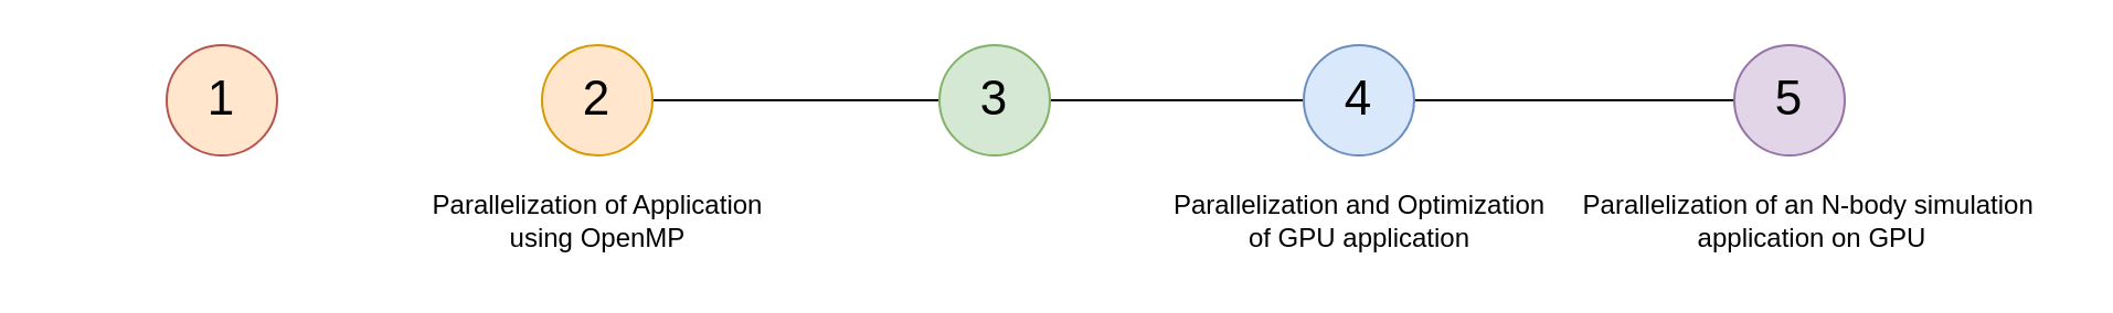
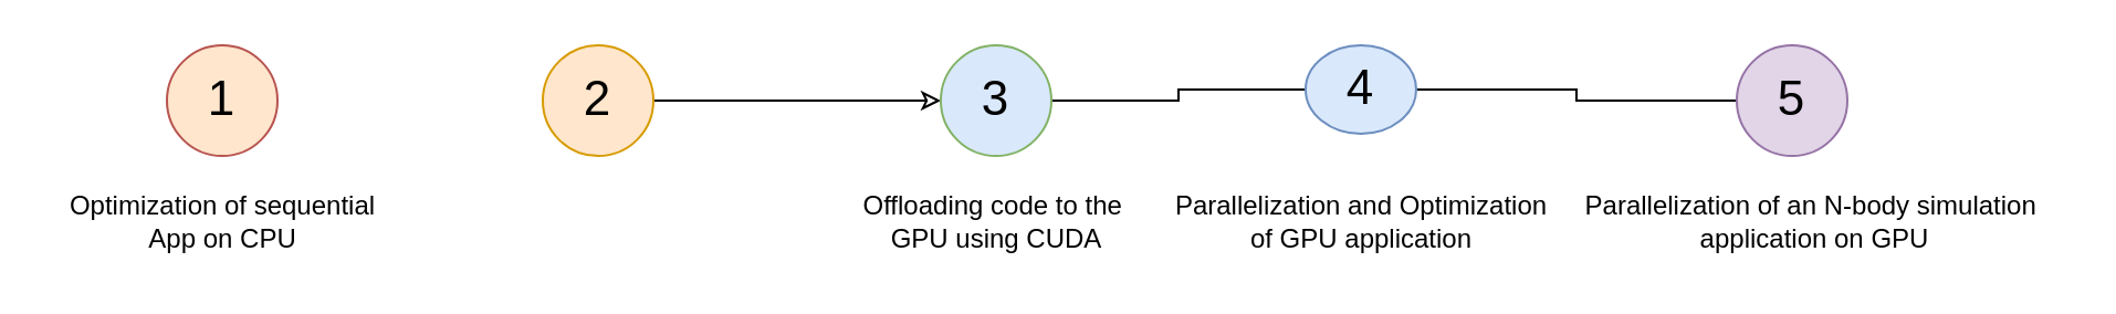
- <mxCell id="3" style="edgeStyle=orthogonalEdgeStyle;rounded=0;orthogonalLoop=1;jettySize=auto;html=1;exitX=1;exitY=0.5;exitDx=0;exitDy=0;entryX=0;entryY=0.5;entryDx=0;entryDy=0;endArrow=none;endFill=0;" edge="1" parent="1" source="4" target="6"><mxGeometry relative="1" as="geometry" /></mxCell>
+ <mxCell id="3" style="edgeStyle=orthogonalEdgeStyle;rounded=0;orthogonalLoop=1;jettySize=auto;html=1;exitX=1;exitY=0.5;exitDx=0;exitDy=0;entryX=0;entryY=0.5;entryDx=0;entryDy=0;endArrow=classic;endFill=0;" edge="1" parent="1" source="4" target="6"><mxGeometry relative="1" as="geometry" /></mxCell>
- <mxCell id="6" value="&lt;font style=&quot;font-size: 22px;&quot;&gt;3&lt;/font&gt;" style="ellipse;whiteSpace=wrap;html=1;aspect=fixed;fillColor=#d5e8d4;strokeColor=#82b366;" vertex="1" parent="1"><mxGeometry x="425" y="20" width="50" height="50" as="geometry" /></mxCell>
+ <mxCell id="6" value="&lt;font style=&quot;font-size: 22px;&quot;&gt;3&lt;/font&gt;" style="ellipse;whiteSpace=wrap;html=1;aspect=fixed;fillColor=#dae8fc;strokeColor=#82b366;" vertex="1" parent="1"><mxGeometry x="425" y="20" width="50" height="50" as="geometry" /></mxCell>
- <mxCell id="8" value="&lt;font style=&quot;font-size: 22px;&quot;&gt;4&lt;/font&gt;" style="ellipse;whiteSpace=wrap;html=1;aspect=fixed;fillColor=#dae8fc;strokeColor=#6c8ebf;" vertex="1" parent="1"><mxGeometry x="590" y="20" width="50" height="50" as="geometry" /></mxCell>
+ <mxCell id="8" value="&lt;font style=&quot;font-size: 22px;&quot;&gt;4&lt;/font&gt;" style="ellipse;whiteSpace=wrap;html=1;aspect=fixed;fillColor=#dae8fc;strokeColor=#6c8ebf;" vertex="1" parent="1"><mxGeometry x="590" y="20" width="50" height="40" as="geometry" /></mxCell>
+ <mxCell id="10" value="Optimization of sequential&lt;div&gt;App on CPU&lt;/div&gt;" style="text;html=1;align=center;verticalAlign=middle;resizable=0;points=[];autosize=1;strokeColor=none;fillColor=none;" vertex="1" parent="1"><mxGeometry x="20" y="80" width="160" height="40" as="geometry" /></mxCell>
- <mxCell id="11" value="Parallelization of Application&lt;div&gt;using OpenMP&lt;/div&gt;" style="text;html=1;align=center;verticalAlign=middle;resizable=0;points=[];autosize=1;strokeColor=none;fillColor=none;" vertex="1" parent="1"><mxGeometry x="185" y="80" width="170" height="40" as="geometry" /></mxCell>
+ <mxCell id="12" value="Offloading code to the&amp;nbsp;&lt;div&gt;GPU using CUDA&lt;/div&gt;" style="text;html=1;align=center;verticalAlign=middle;resizable=0;points=[];autosize=1;strokeColor=none;fillColor=none;" vertex="1" parent="1"><mxGeometry x="380" y="80" width="140" height="40" as="geometry" /></mxCell>
